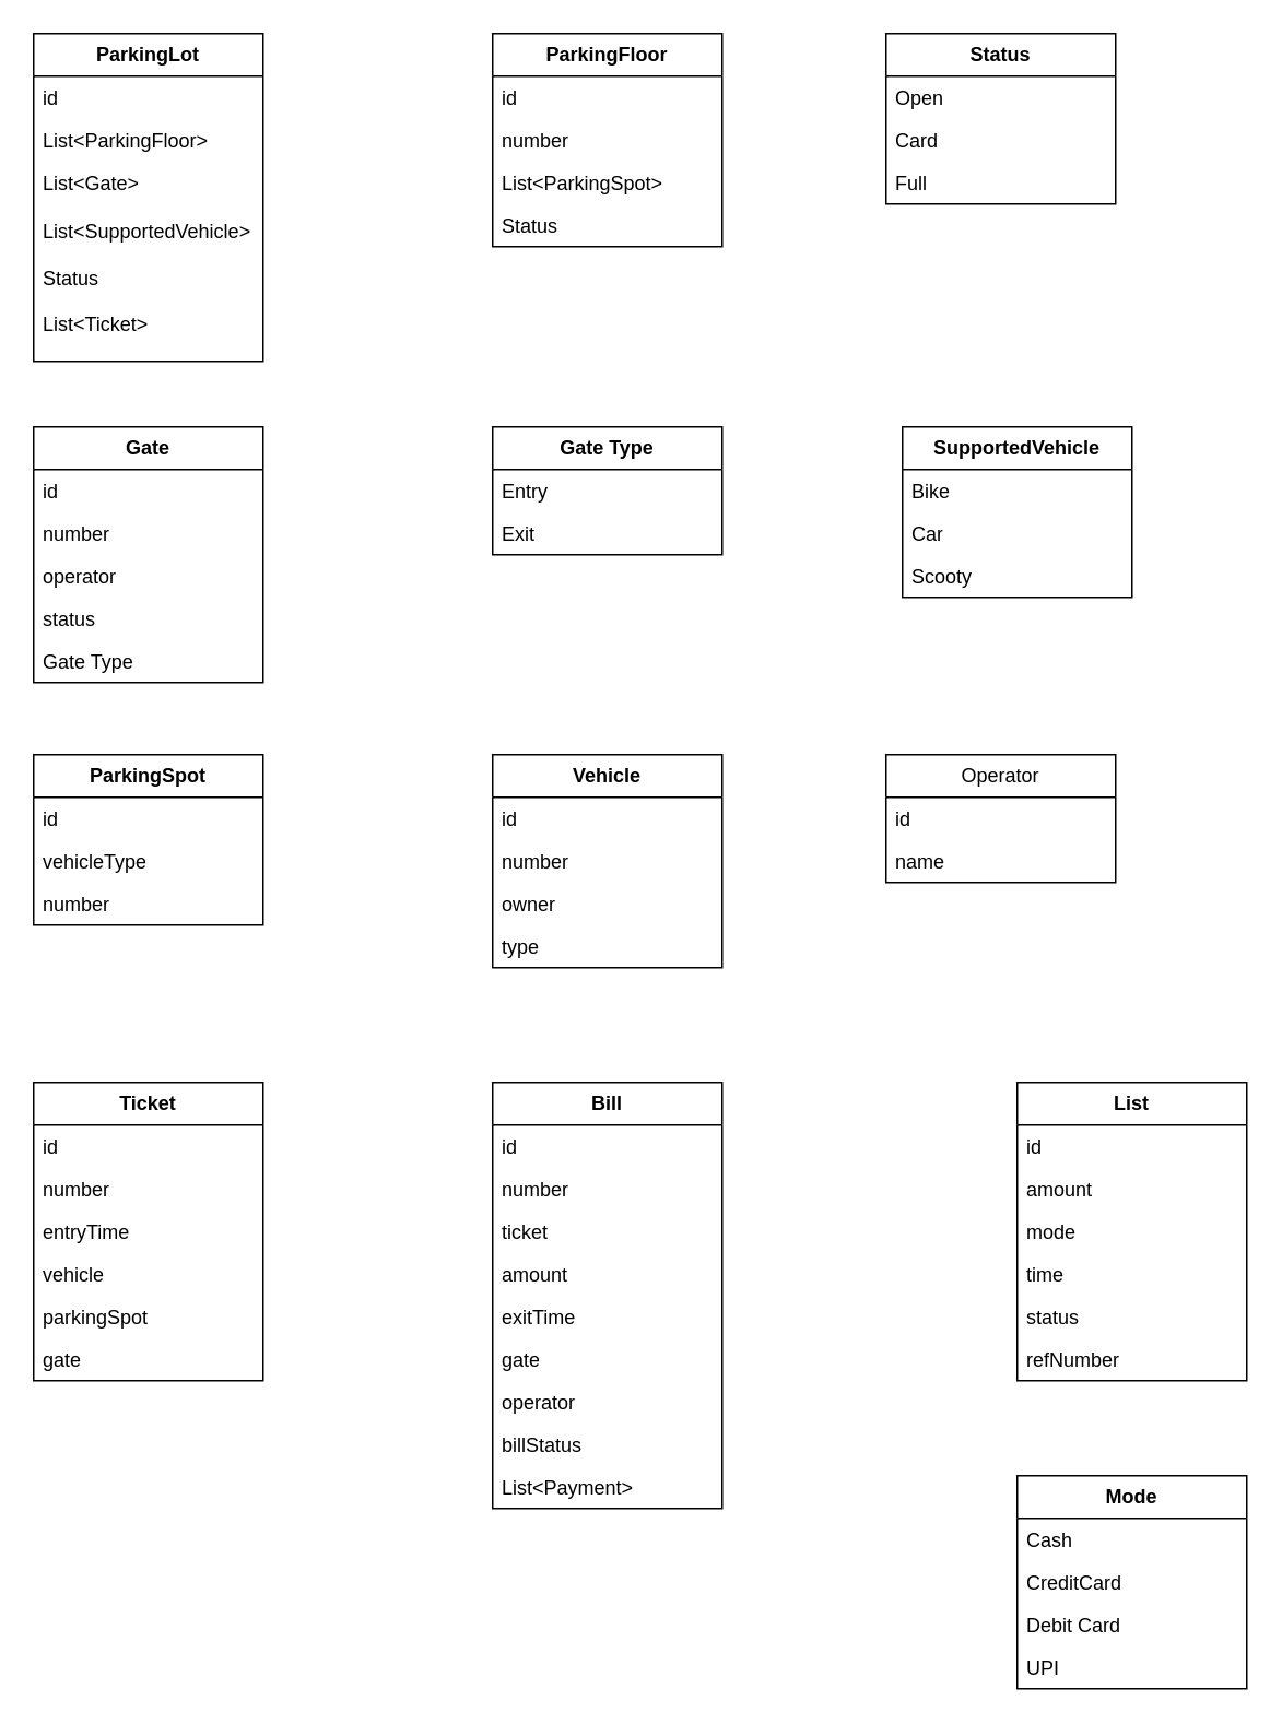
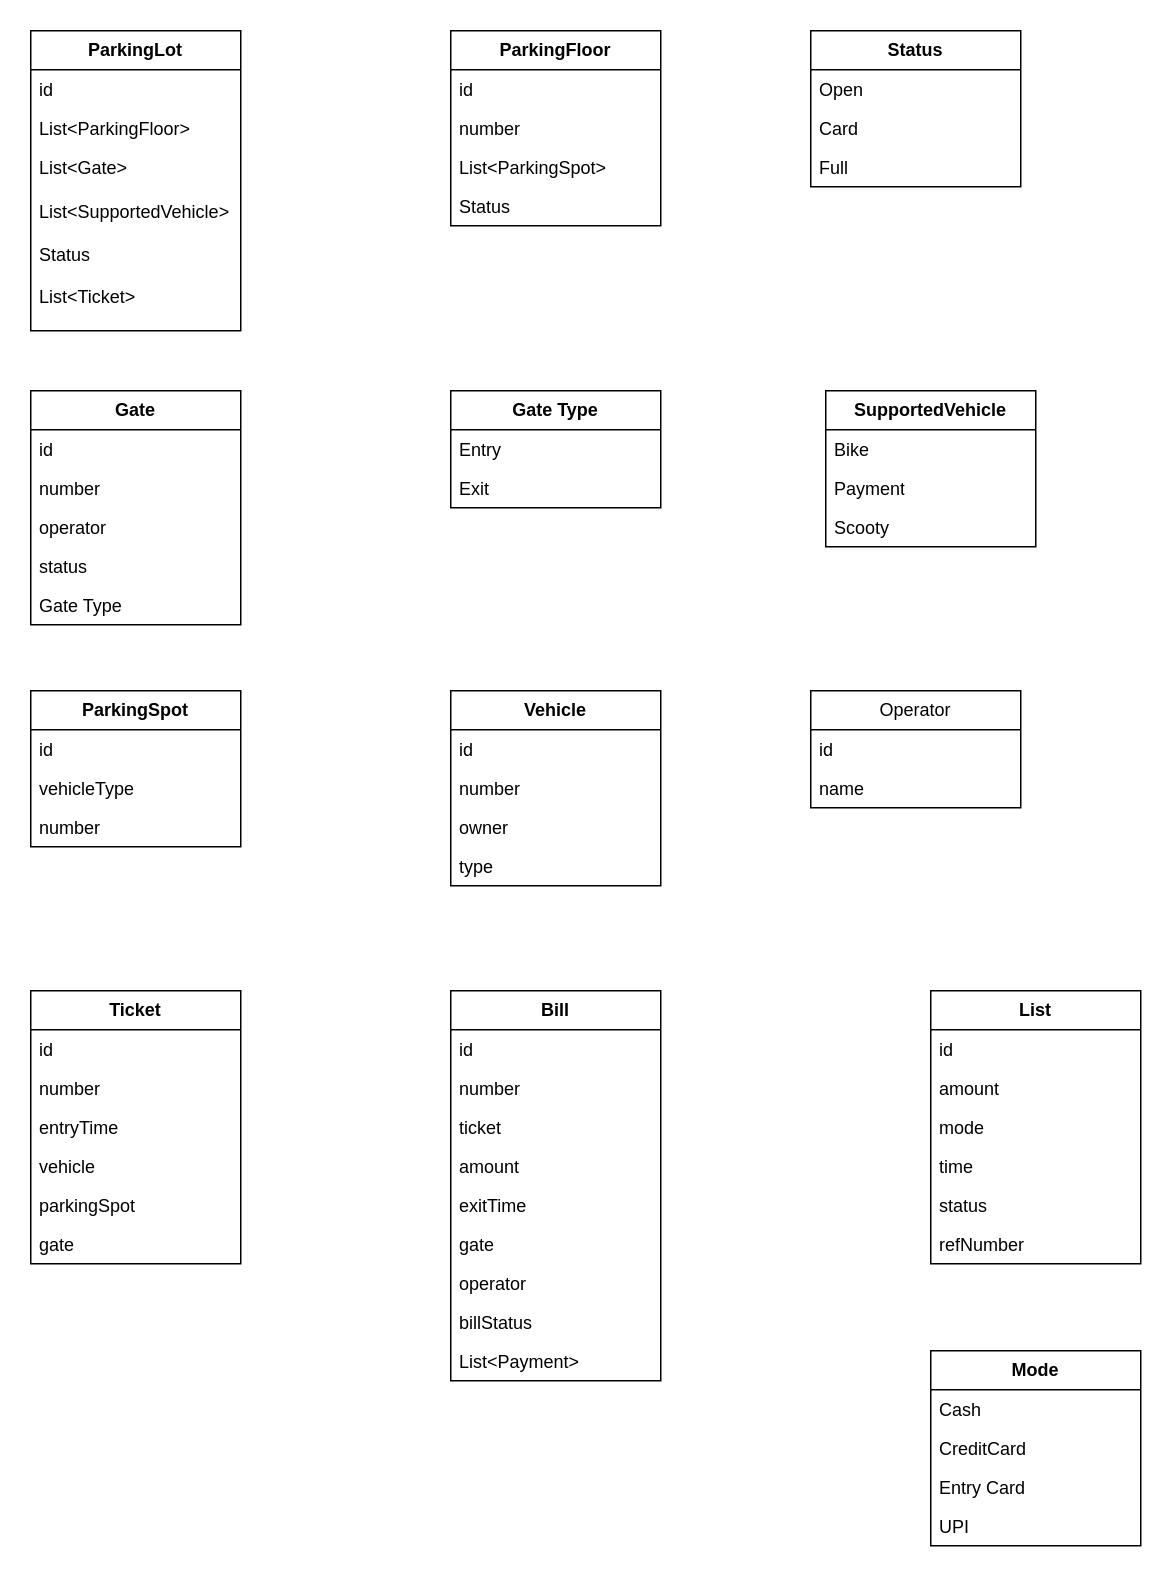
- <mxCell id="17" value="Car" style="text;strokeColor=none;fillColor=none;align=left;verticalAlign=top;spacingLeft=4;spacingRight=4;overflow=hidden;rotatable=0;points=[[0,0.5],[1,0.5]];portConstraint=eastwest;whiteSpace=wrap;html=1;" vertex="1" parent="15"><mxGeometry y="52" width="140" height="26" as="geometry" /></mxCell>
+ <mxCell id="17" value="Payment" style="text;strokeColor=none;fillColor=none;align=left;verticalAlign=top;spacingLeft=4;spacingRight=4;overflow=hidden;rotatable=0;points=[[0,0.5],[1,0.5]];portConstraint=eastwest;whiteSpace=wrap;html=1;" vertex="1" parent="15"><mxGeometry y="52" width="140" height="26" as="geometry" /></mxCell>
- <mxCell id="67" value="Debit Card" style="text;strokeColor=none;fillColor=none;align=left;verticalAlign=top;spacingLeft=4;spacingRight=4;overflow=hidden;rotatable=0;points=[[0,0.5],[1,0.5]];portConstraint=eastwest;whiteSpace=wrap;html=1;" vertex="1" parent="64"><mxGeometry y="78" width="140" height="26" as="geometry" /></mxCell>
+ <mxCell id="67" value="Entry Card" style="text;strokeColor=none;fillColor=none;align=left;verticalAlign=top;spacingLeft=4;spacingRight=4;overflow=hidden;rotatable=0;points=[[0,0.5],[1,0.5]];portConstraint=eastwest;whiteSpace=wrap;html=1;" vertex="1" parent="64"><mxGeometry y="78" width="140" height="26" as="geometry" /></mxCell>
